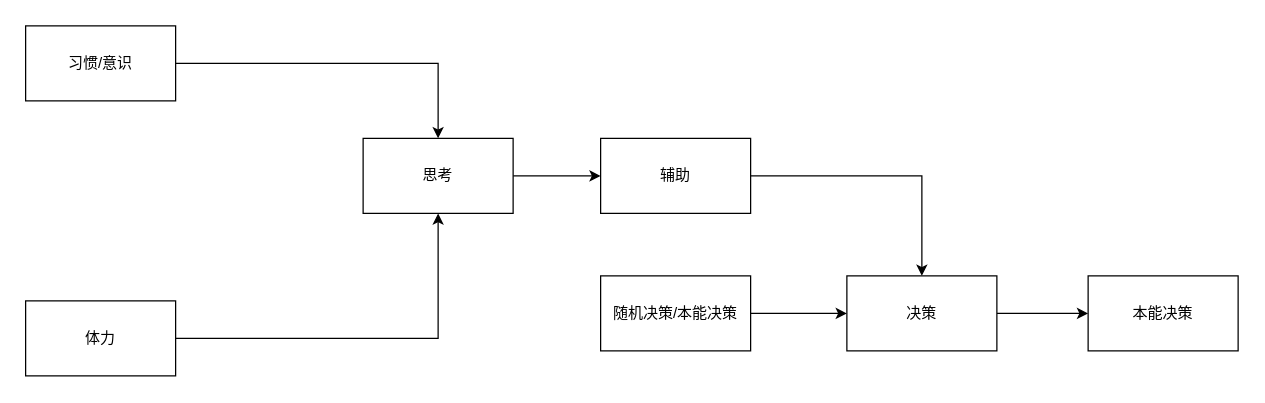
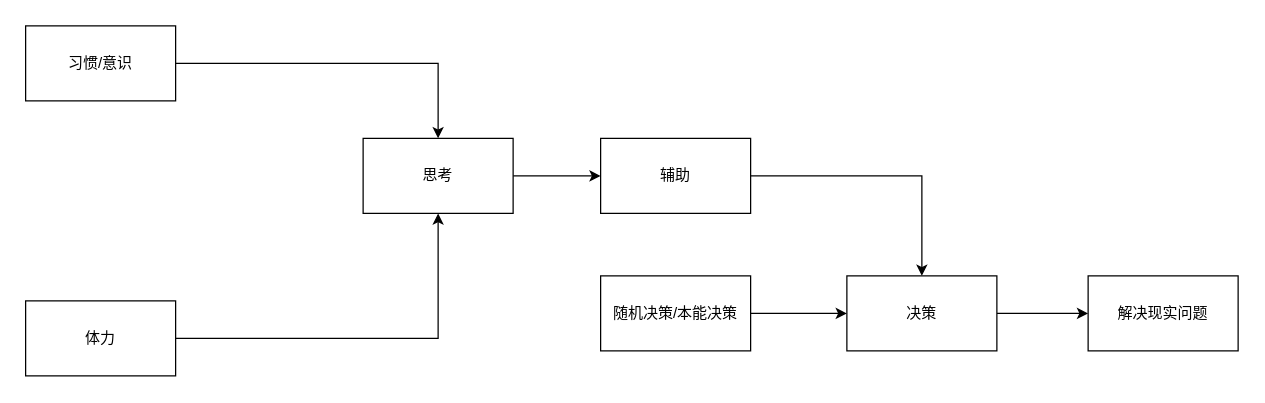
- <mxCell id="5" value="本能决策" style="rounded=0;whiteSpace=wrap;html=1;" vertex="1" parent="1"><mxGeometry x="870" y="220" width="120" height="60" as="geometry" /></mxCell>
+ <mxCell id="5" value="解决现实问题" style="rounded=0;whiteSpace=wrap;html=1;" vertex="1" parent="1"><mxGeometry x="870" y="220" width="120" height="60" as="geometry" /></mxCell>
